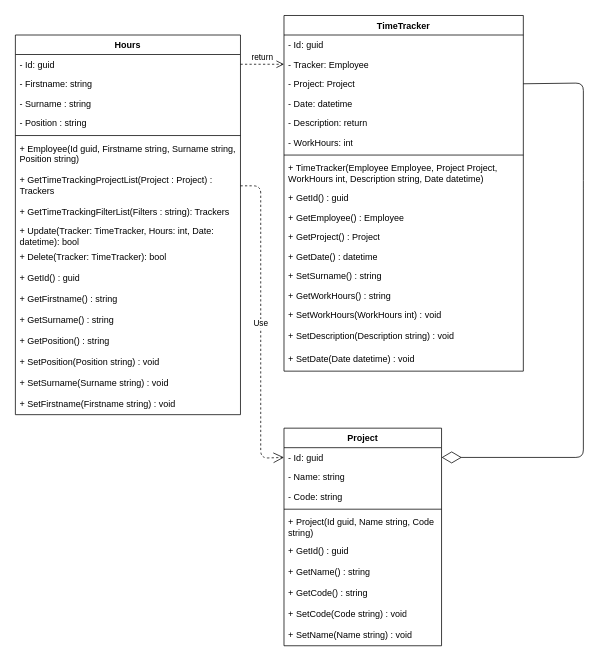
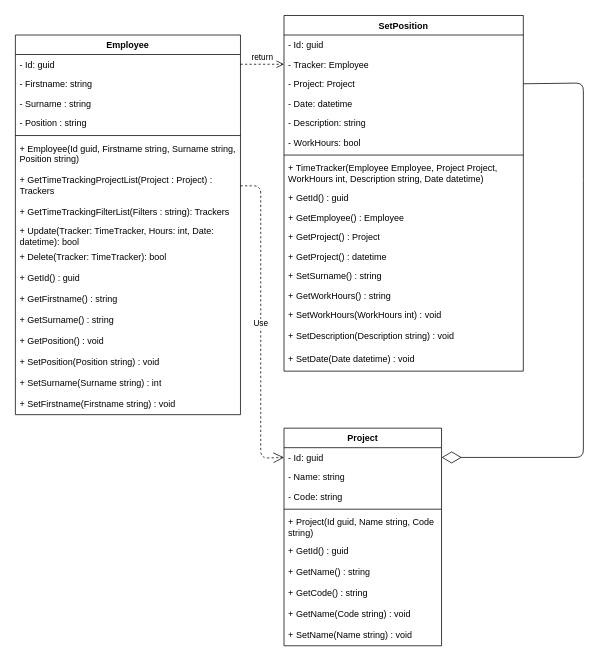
- <mxCell id="20" value="TimeTracker" style="swimlane;fontStyle=1;align=center;verticalAlign=top;childLayout=stackLayout;horizontal=1;startSize=26;horizontalStack=0;resizeParent=1;resizeParentMax=0;resizeLast=0;collapsible=1;marginBottom=0;whiteSpace=wrap;html=1;" parent="1" vertex="1"><mxGeometry x="378" y="20" width="319" height="474" as="geometry" /></mxCell>
+ <mxCell id="20" value="SetPosition" style="swimlane;fontStyle=1;align=center;verticalAlign=top;childLayout=stackLayout;horizontal=1;startSize=26;horizontalStack=0;resizeParent=1;resizeParentMax=0;resizeLast=0;collapsible=1;marginBottom=0;whiteSpace=wrap;html=1;" parent="1" vertex="1"><mxGeometry x="378" y="20" width="319" height="474" as="geometry" /></mxCell>
- <mxCell id="2" value="Hours" style="swimlane;fontStyle=1;align=center;verticalAlign=top;childLayout=stackLayout;horizontal=1;startSize=26;horizontalStack=0;resizeParent=1;resizeParentMax=0;resizeLast=0;collapsible=1;marginBottom=0;whiteSpace=wrap;html=1;" parent="1" vertex="1"><mxGeometry x="20" y="46" width="300" height="506" as="geometry" /></mxCell>
+ <mxCell id="2" value="Employee" style="swimlane;fontStyle=1;align=center;verticalAlign=top;childLayout=stackLayout;horizontal=1;startSize=26;horizontalStack=0;resizeParent=1;resizeParentMax=0;resizeLast=0;collapsible=1;marginBottom=0;whiteSpace=wrap;html=1;" parent="1" vertex="1"><mxGeometry x="20" y="46" width="300" height="506" as="geometry" /></mxCell>
- <mxCell id="25" value="- Description: return" style="text;strokeColor=none;fillColor=none;align=left;verticalAlign=top;spacingLeft=4;spacingRight=4;overflow=hidden;rotatable=0;points=[[0,0.5],[1,0.5]];portConstraint=eastwest;whiteSpace=wrap;html=1;" parent="20" vertex="1"><mxGeometry y="130" width="319" height="26" as="geometry" /></mxCell>
+ <mxCell id="25" value="- Description: string" style="text;strokeColor=none;fillColor=none;align=left;verticalAlign=top;spacingLeft=4;spacingRight=4;overflow=hidden;rotatable=0;points=[[0,0.5],[1,0.5]];portConstraint=eastwest;whiteSpace=wrap;html=1;" parent="20" vertex="1"><mxGeometry y="130" width="319" height="26" as="geometry" /></mxCell>
- <mxCell id="26" value="- WorkHours: int" style="text;strokeColor=none;fillColor=none;align=left;verticalAlign=top;spacingLeft=4;spacingRight=4;overflow=hidden;rotatable=0;points=[[0,0.5],[1,0.5]];portConstraint=eastwest;whiteSpace=wrap;html=1;" parent="20" vertex="1"><mxGeometry y="156" width="319" height="26" as="geometry" /></mxCell>
+ <mxCell id="26" value="- WorkHours: bool" style="text;strokeColor=none;fillColor=none;align=left;verticalAlign=top;spacingLeft=4;spacingRight=4;overflow=hidden;rotatable=0;points=[[0,0.5],[1,0.5]];portConstraint=eastwest;whiteSpace=wrap;html=1;" parent="20" vertex="1"><mxGeometry y="156" width="319" height="26" as="geometry" /></mxCell>
- <mxCell id="32" value="+ GetDate() : datetime" style="text;strokeColor=none;fillColor=none;align=left;verticalAlign=top;spacingLeft=4;spacingRight=4;overflow=hidden;rotatable=0;points=[[0,0.5],[1,0.5]];portConstraint=eastwest;whiteSpace=wrap;html=1;" parent="20" vertex="1"><mxGeometry y="308" width="319" height="26" as="geometry" /></mxCell>
+ <mxCell id="32" value="+ GetProject() : datetime" style="text;strokeColor=none;fillColor=none;align=left;verticalAlign=top;spacingLeft=4;spacingRight=4;overflow=hidden;rotatable=0;points=[[0,0.5],[1,0.5]];portConstraint=eastwest;whiteSpace=wrap;html=1;" parent="20" vertex="1"><mxGeometry y="308" width="319" height="26" as="geometry" /></mxCell>
- <mxCell id="16" value="+ GetPosition() : string" style="text;strokeColor=none;fillColor=none;align=left;verticalAlign=top;spacingLeft=4;spacingRight=4;overflow=hidden;rotatable=0;points=[[0,0.5],[1,0.5]];portConstraint=eastwest;whiteSpace=wrap;html=1;" parent="2" vertex="1"><mxGeometry y="394" width="300" height="28" as="geometry" /></mxCell>
+ <mxCell id="16" value="+ GetPosition() : void" style="text;strokeColor=none;fillColor=none;align=left;verticalAlign=top;spacingLeft=4;spacingRight=4;overflow=hidden;rotatable=0;points=[[0,0.5],[1,0.5]];portConstraint=eastwest;whiteSpace=wrap;html=1;" parent="2" vertex="1"><mxGeometry y="394" width="300" height="28" as="geometry" /></mxCell>
- <mxCell id="18" value="+ SetSurname(Surname string) : void" style="text;strokeColor=none;fillColor=none;align=left;verticalAlign=top;spacingLeft=4;spacingRight=4;overflow=hidden;rotatable=0;points=[[0,0.5],[1,0.5]];portConstraint=eastwest;whiteSpace=wrap;html=1;" parent="2" vertex="1"><mxGeometry y="450" width="300" height="28" as="geometry" /></mxCell>
+ <mxCell id="18" value="+ SetSurname(Surname string) : int" style="text;strokeColor=none;fillColor=none;align=left;verticalAlign=top;spacingLeft=4;spacingRight=4;overflow=hidden;rotatable=0;points=[[0,0.5],[1,0.5]];portConstraint=eastwest;whiteSpace=wrap;html=1;" parent="2" vertex="1"><mxGeometry y="450" width="300" height="28" as="geometry" /></mxCell>
- <mxCell id="47" value="+ SetCode(Code string) : void" style="text;strokeColor=none;fillColor=none;align=left;verticalAlign=top;spacingLeft=4;spacingRight=4;overflow=hidden;rotatable=0;points=[[0,0.5],[1,0.5]];portConstraint=eastwest;whiteSpace=wrap;html=1;" parent="38" vertex="1"><mxGeometry y="234" width="210" height="28" as="geometry" /></mxCell>
+ <mxCell id="47" value="+ GetName(Code string) : void" style="text;strokeColor=none;fillColor=none;align=left;verticalAlign=top;spacingLeft=4;spacingRight=4;overflow=hidden;rotatable=0;points=[[0,0.5],[1,0.5]];portConstraint=eastwest;whiteSpace=wrap;html=1;" parent="38" vertex="1"><mxGeometry y="234" width="210" height="28" as="geometry" /></mxCell>
